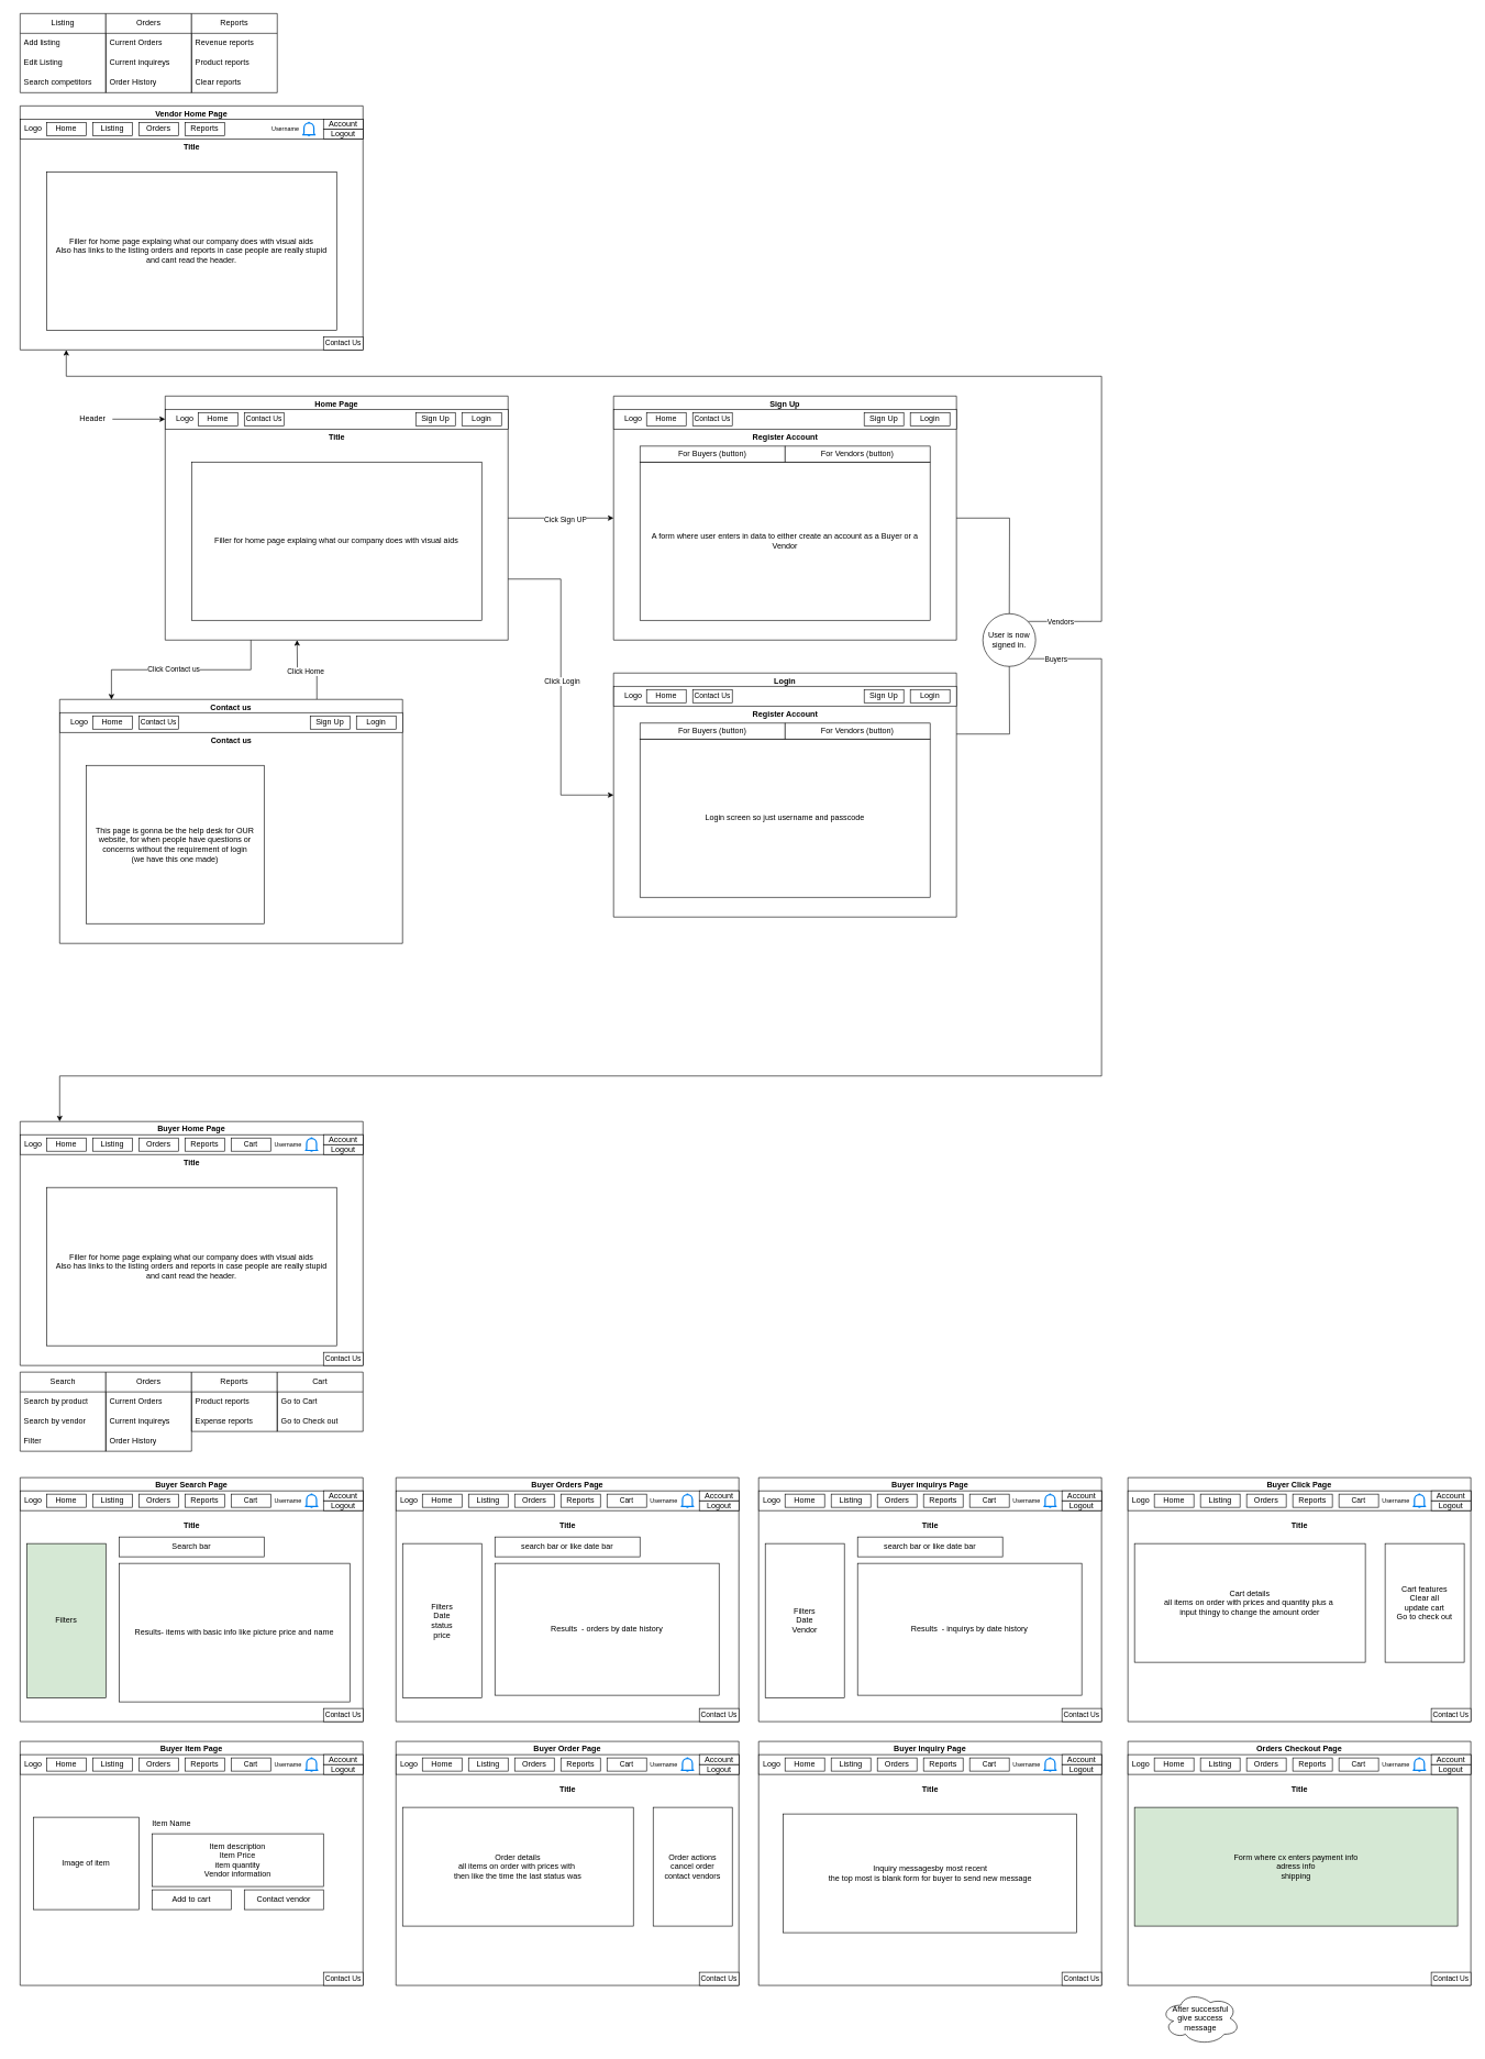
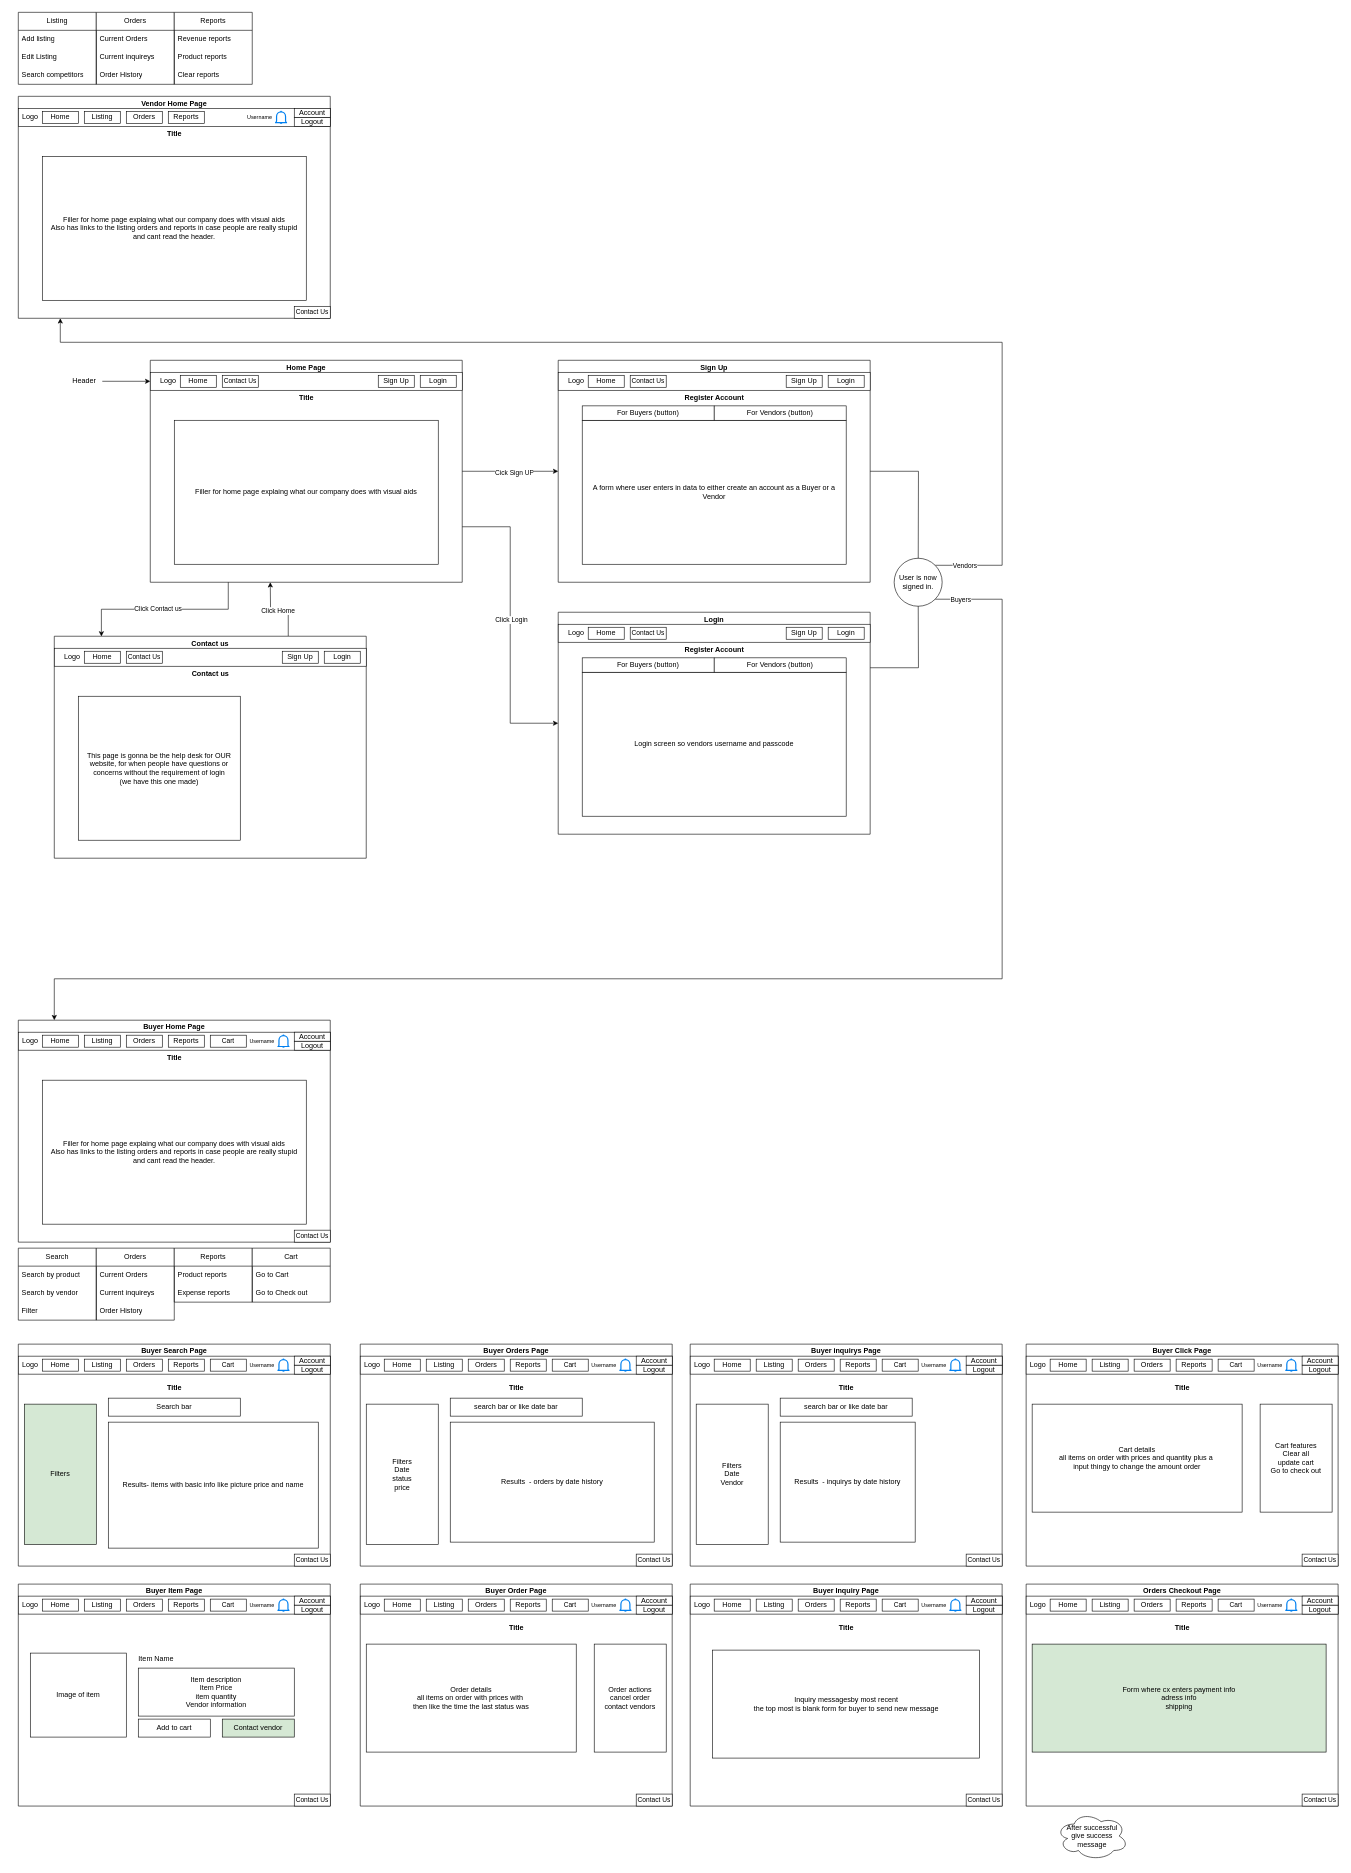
- <mxCell id="51" value="Login screen so just username and passcode" style="html=1;whiteSpace=wrap;" parent="44" vertex="1"><mxGeometry x="40" y="100" width="440" height="240" as="geometry" /></mxCell>
+ <mxCell id="51" value="Login screen so vendors username and passcode" style="html=1;whiteSpace=wrap;" parent="44" vertex="1"><mxGeometry x="40" y="100" width="440" height="240" as="geometry" /></mxCell>
- <mxCell id="198" value="Results&amp;nbsp; - inquirys by date history" style="rounded=0;whiteSpace=wrap;html=1;align=center;" vertex="1" parent="183"><mxGeometry x="150" y="130" width="340" height="200" as="geometry" /></mxCell>
+ <mxCell id="198" value="Results&amp;nbsp; - inquirys by date history" style="rounded=0;whiteSpace=wrap;html=1;align=center;" vertex="1" parent="183"><mxGeometry x="150" y="130" width="225" height="200" as="geometry" /></mxCell>
- <mxCell id="149" value="Contact vendor" style="rounded=0;whiteSpace=wrap;html=1;" vertex="1" parent="132"><mxGeometry x="340" y="225" width="120" height="30" as="geometry" /></mxCell>
+ <mxCell id="149" value="Contact vendor" style="rounded=0;whiteSpace=wrap;html=1;fillColor=#d5e8d4;" vertex="1" parent="132"><mxGeometry x="340" y="225" width="120" height="30" as="geometry" /></mxCell>
